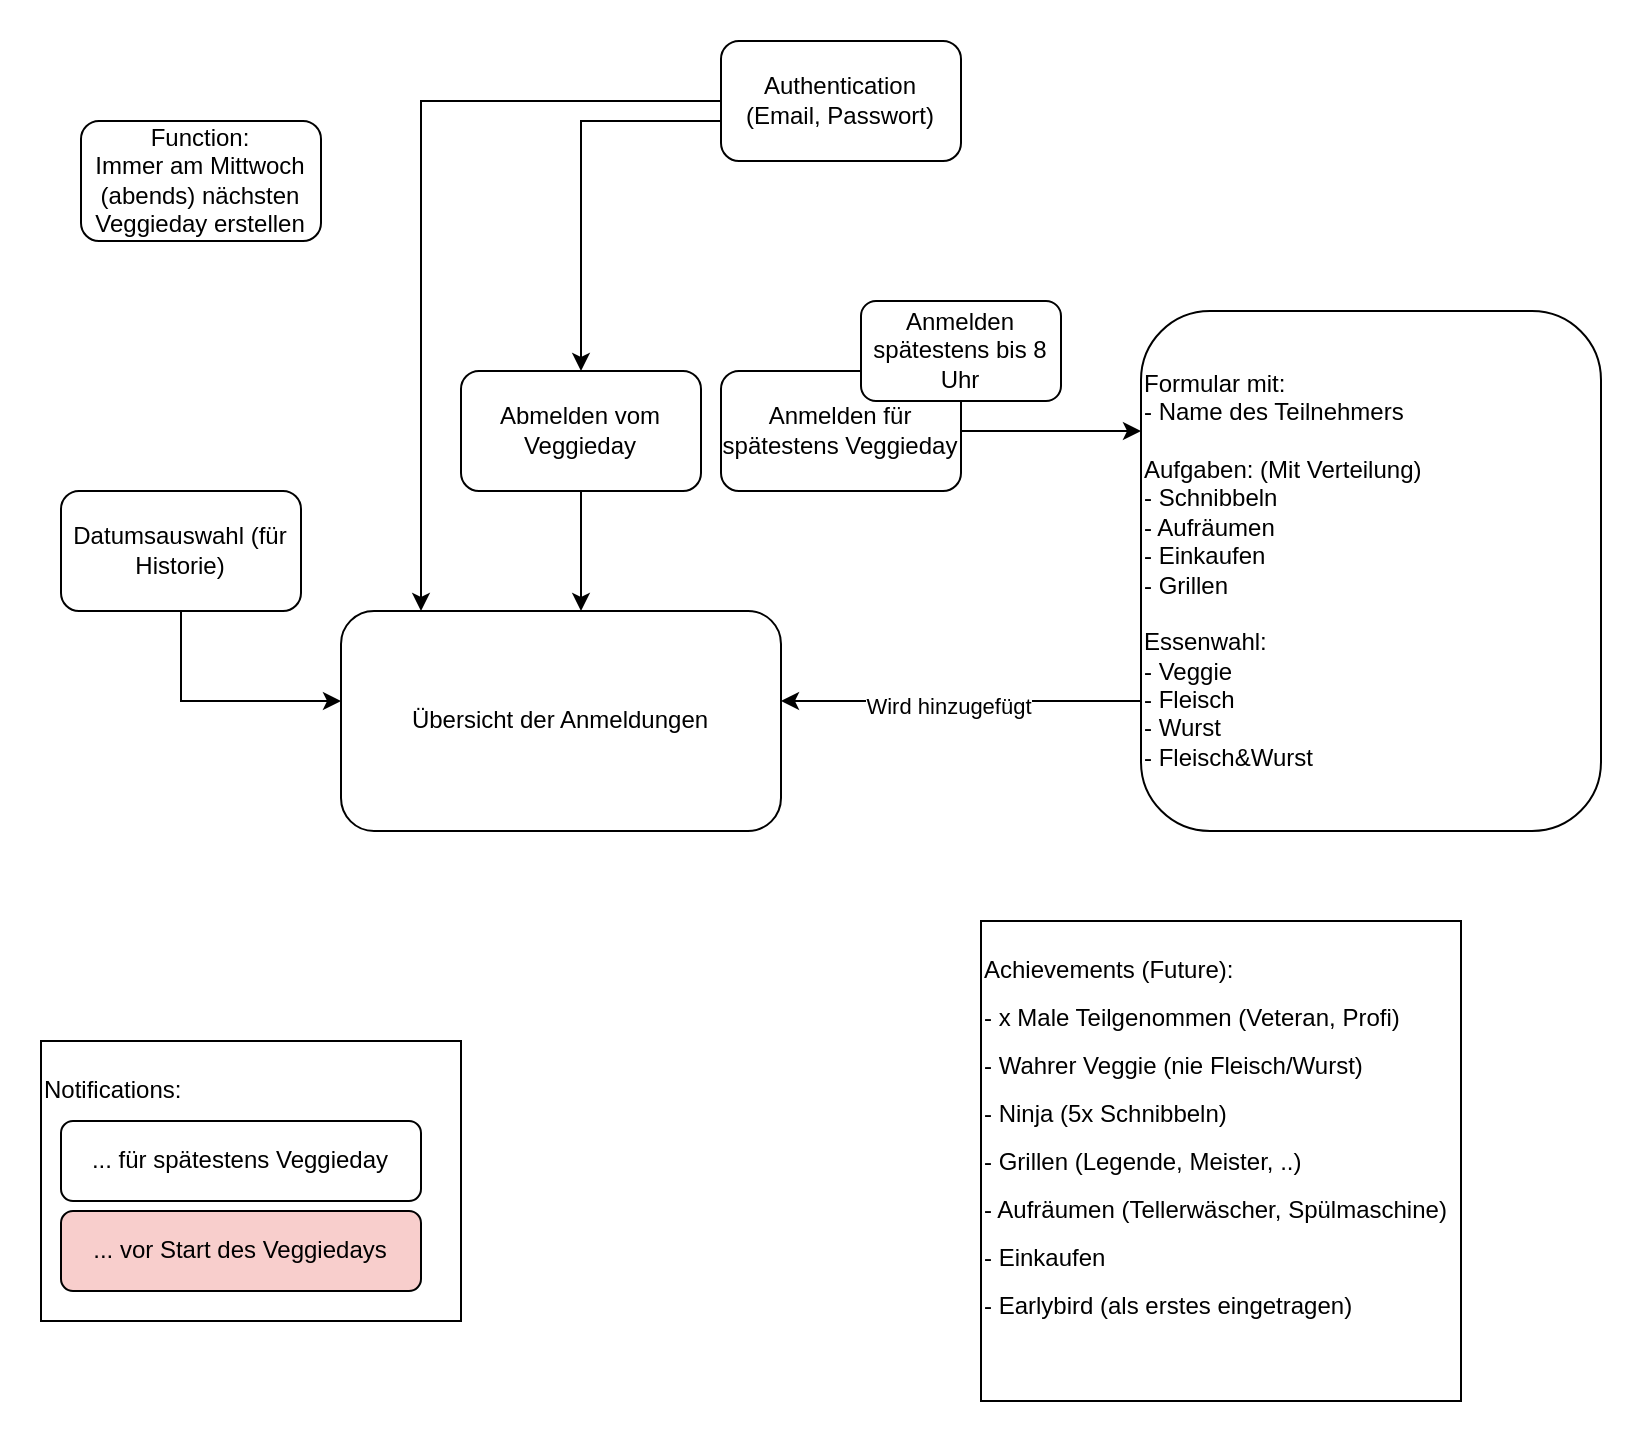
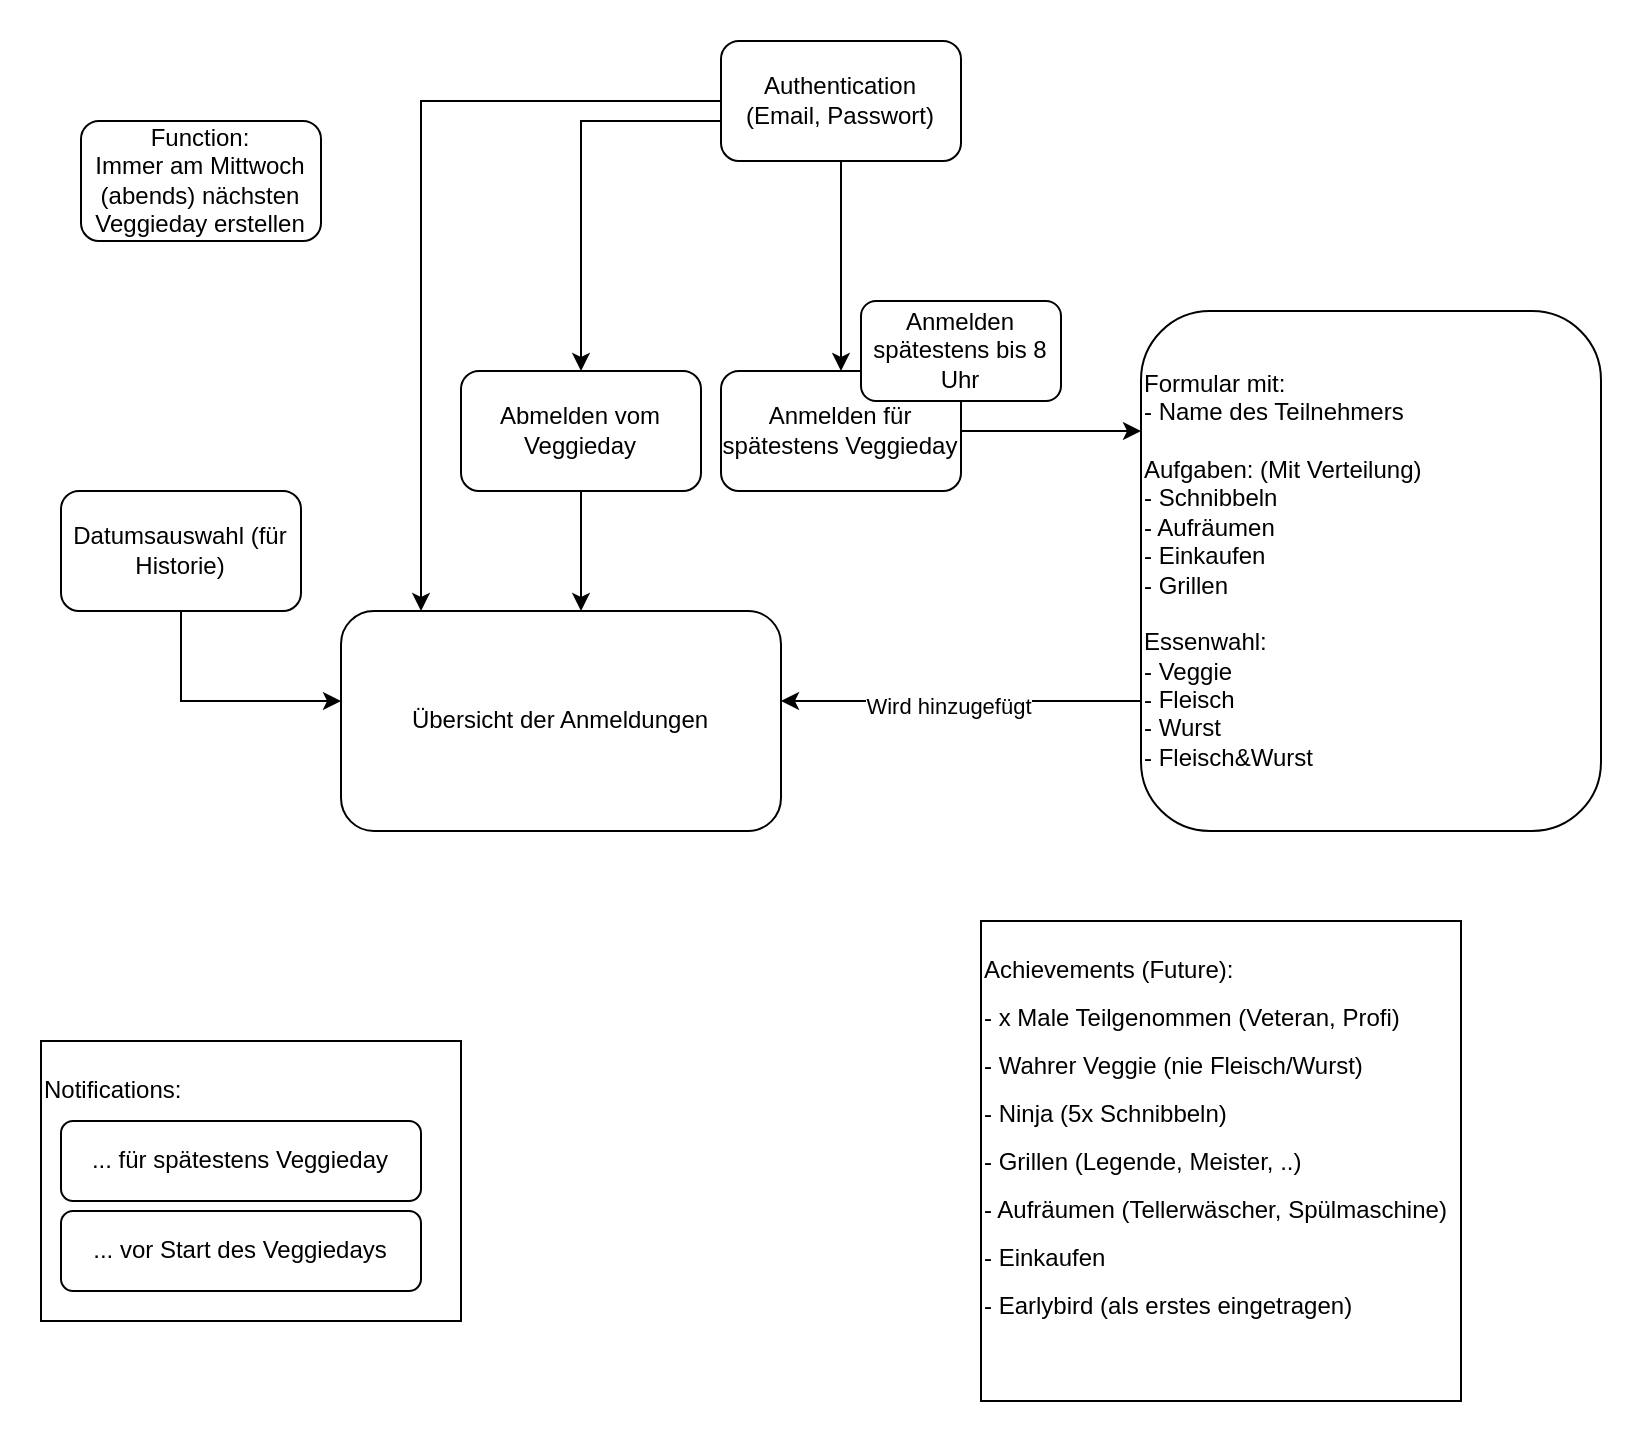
+ <mxCell id="3" style="edgeStyle=orthogonalEdgeStyle;rounded=0;orthogonalLoop=1;jettySize=auto;html=1;" edge="1" parent="1" source="5" target="9"><mxGeometry relative="1" as="geometry" /></mxCell>
- <mxCell id="17" value="... vor Start des Veggiedays" style="rounded=1;whiteSpace=wrap;html=1;fillColor=#f8cecc;" vertex="1" parent="1"><mxGeometry x="30" y="605" width="180" height="40" as="geometry" /></mxCell>
+ <mxCell id="17" value="... vor Start des Veggiedays" style="rounded=1;whiteSpace=wrap;html=1;" vertex="1" parent="1"><mxGeometry x="30" y="605" width="180" height="40" as="geometry" /></mxCell>
